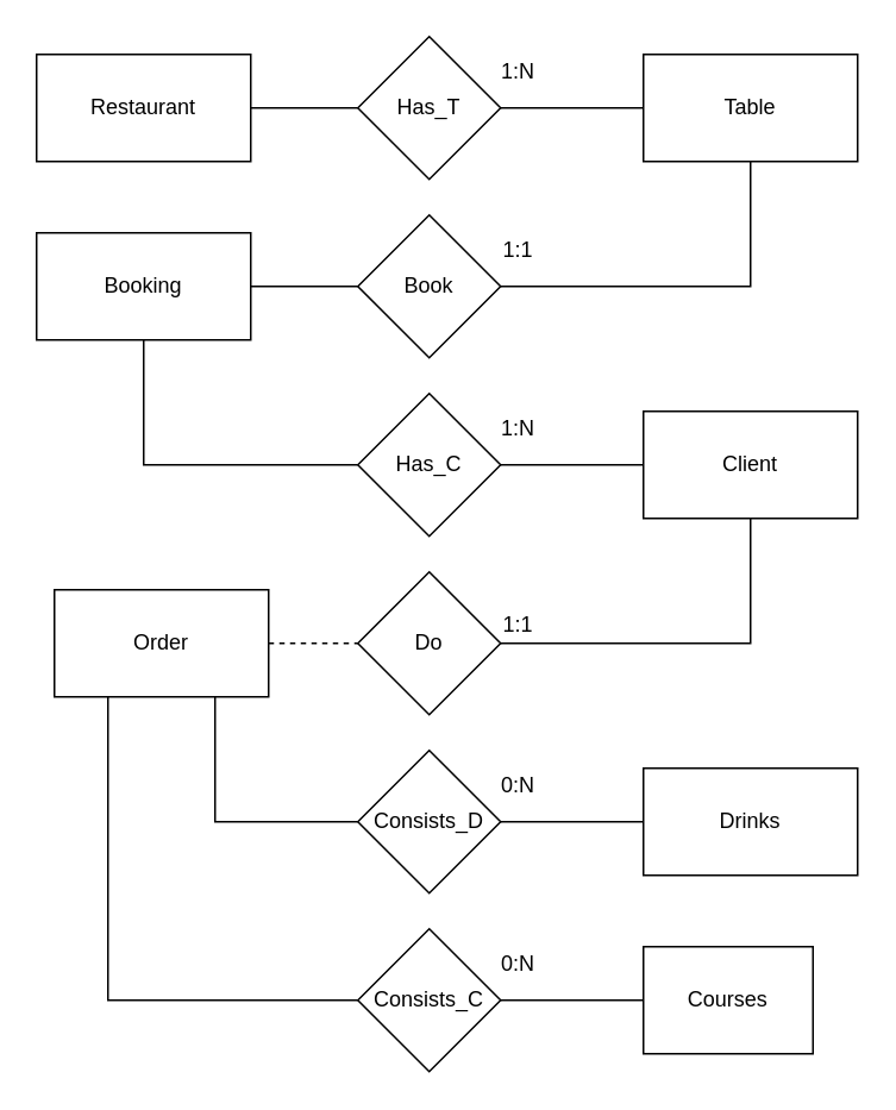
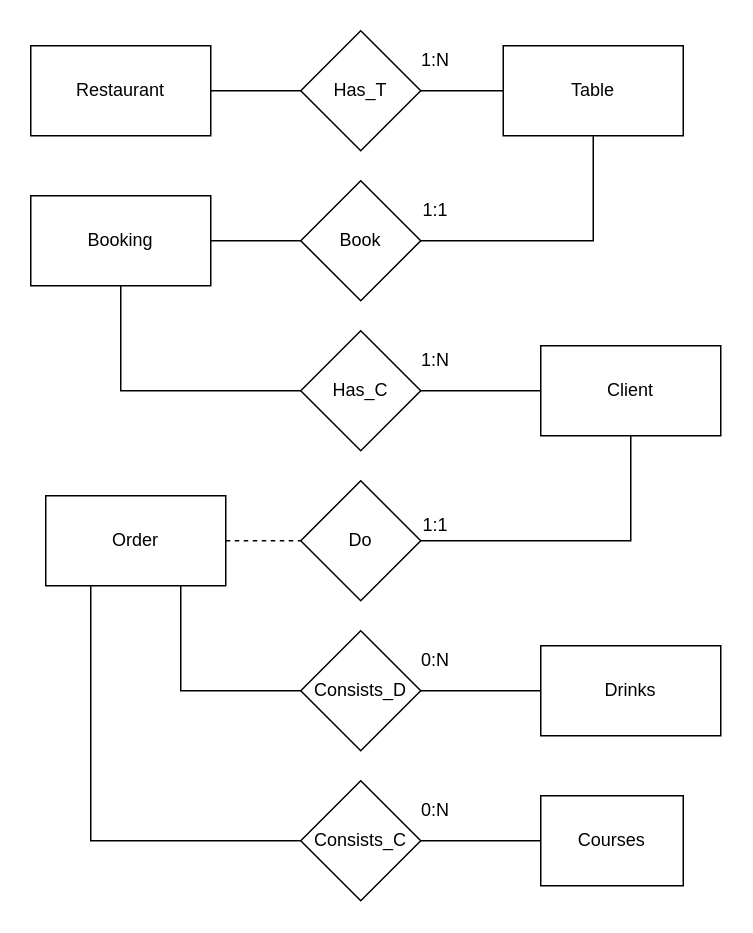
- <mxCell id="4" value="Table&lt;br&gt;" style="rounded=0;whiteSpace=wrap;html=1;" parent="1" vertex="1"><mxGeometry x="360" y="30" width="120" height="60" as="geometry" /></mxCell>
+ <mxCell id="4" value="Table&lt;br&gt;" style="rounded=0;whiteSpace=wrap;html=1;" parent="1" vertex="1"><mxGeometry x="335" y="30" width="120" height="60" as="geometry" /></mxCell>
